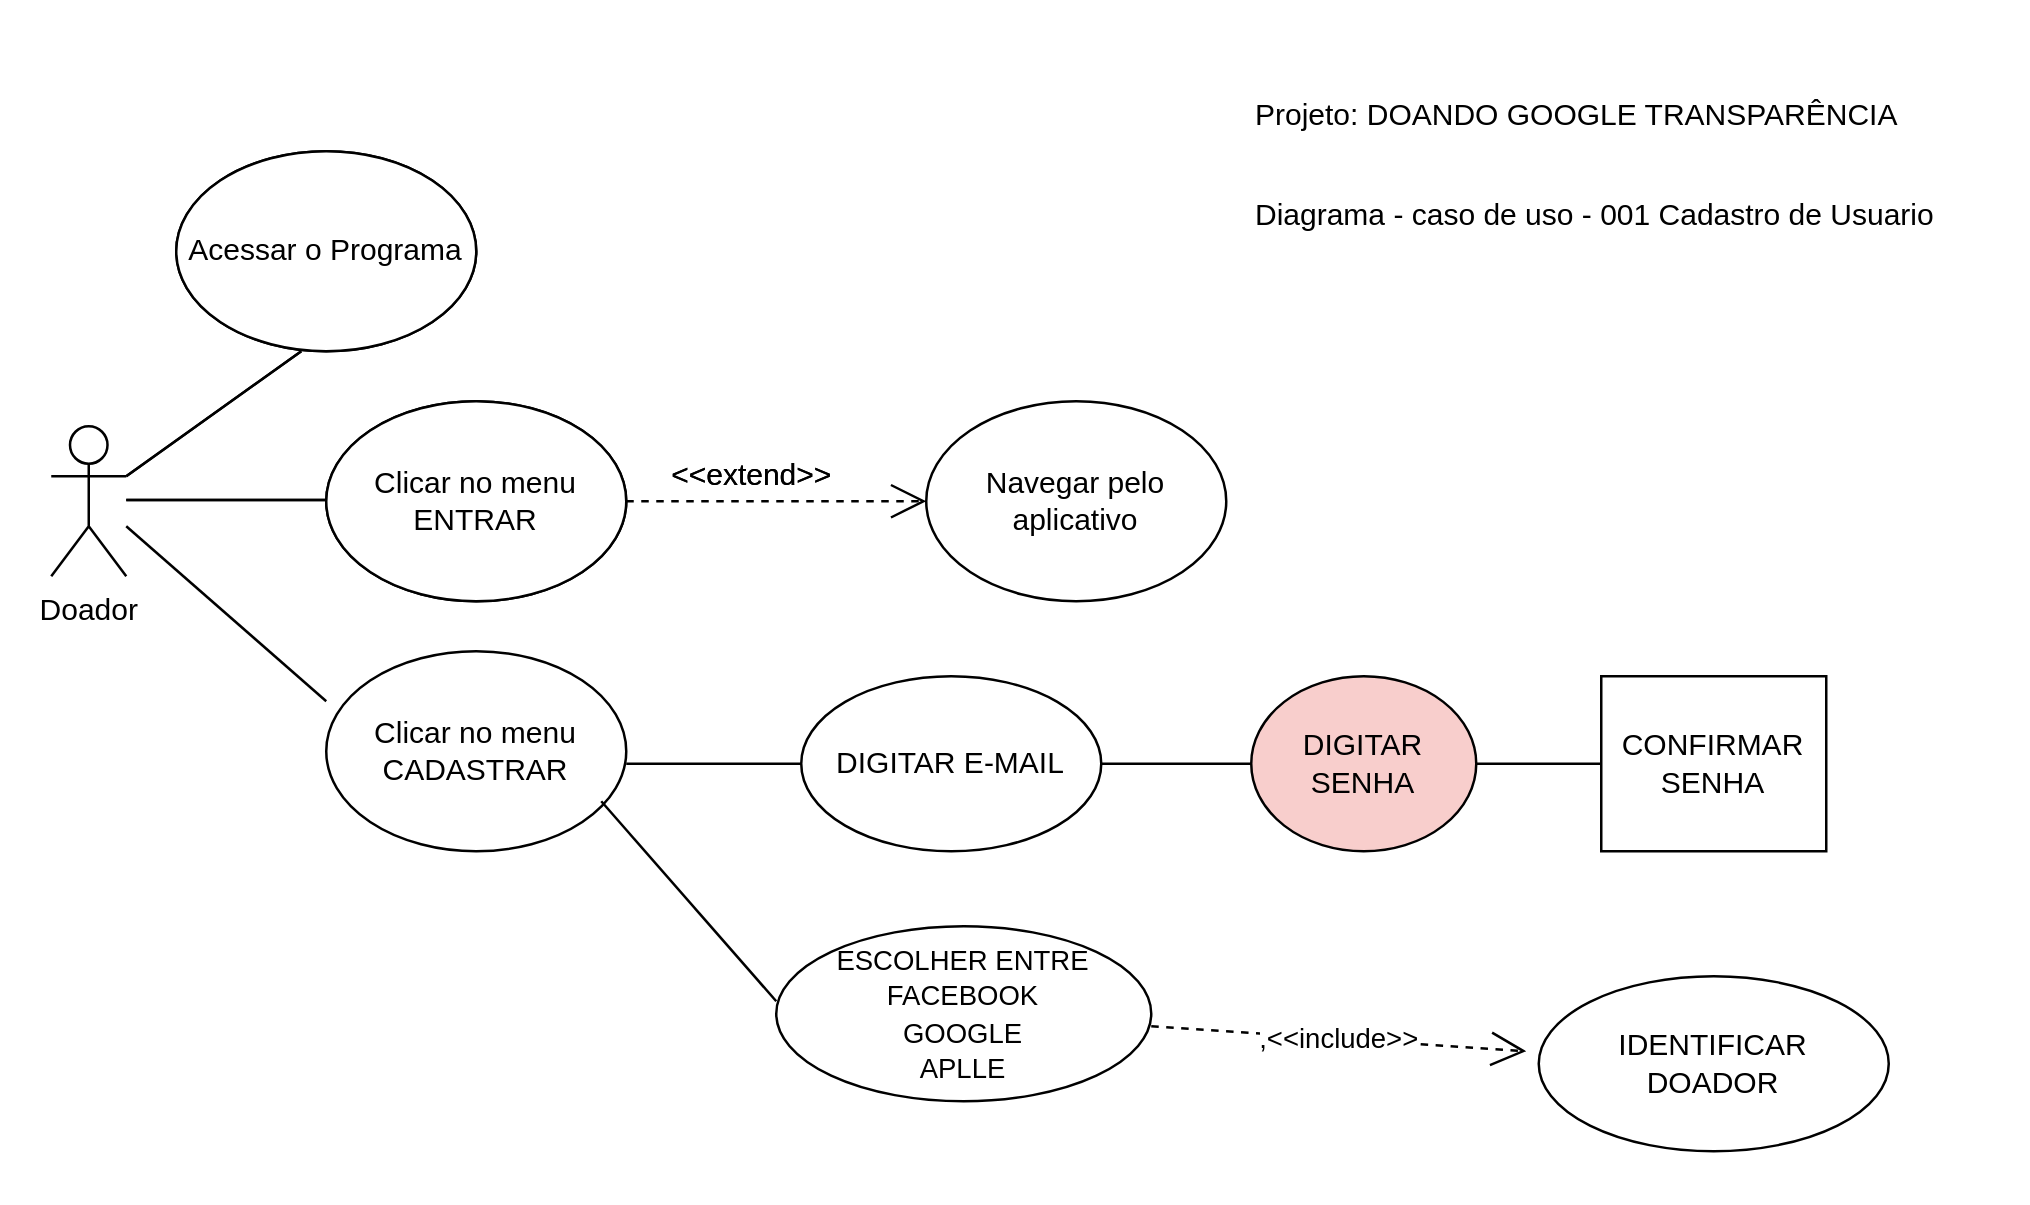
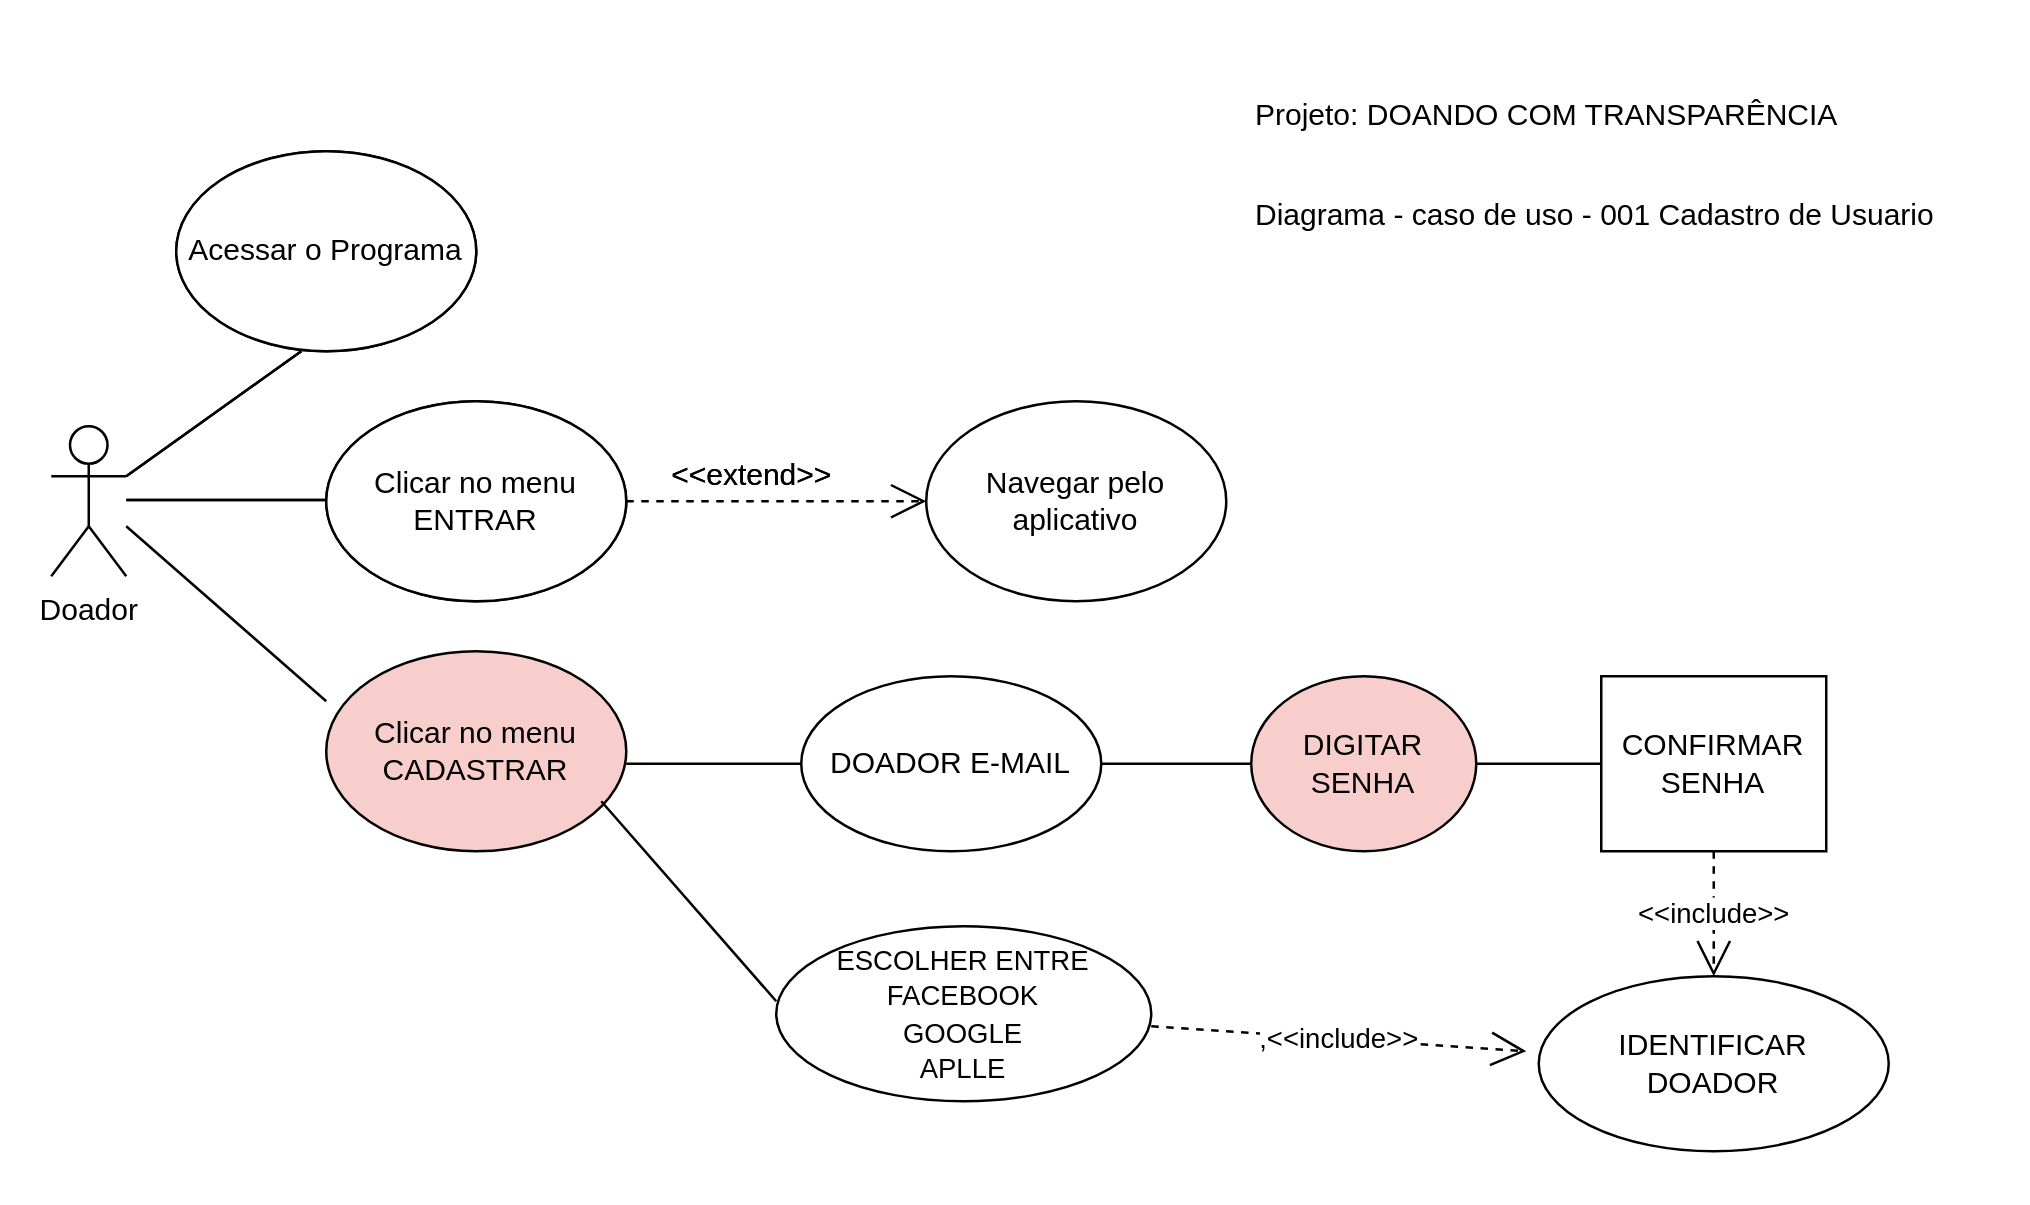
- <mxCell id="23" value="&lt;p class=&quot;TitleA&quot; align=&quot;left&quot; style=&quot;text-align: left&quot;&gt;&lt;span lang=&quot;PT&quot;&gt;Projeto: &lt;/span&gt;&lt;span class=&quot;ph&quot;&gt;&lt;span lang=&quot;PT&quot;&gt;DOANDO GOOGLE TRANSPARÊNCIA&lt;/span&gt;&lt;/span&gt;&lt;/p&gt;" style="text;whiteSpace=wrap;html=1;" parent="1" vertex="1"><mxGeometry x="500" width="260" height="50" as="geometry" y="20" /></mxCell>
+ <mxCell id="23" value="&lt;p class=&quot;TitleA&quot; align=&quot;left&quot; style=&quot;text-align: left&quot;&gt;&lt;span lang=&quot;PT&quot;&gt;Projeto: &lt;/span&gt;&lt;span class=&quot;ph&quot;&gt;&lt;span lang=&quot;PT&quot;&gt;DOANDO COM TRANSPARÊNCIA&lt;/span&gt;&lt;/span&gt;&lt;/p&gt;" style="text;whiteSpace=wrap;html=1;" parent="1" vertex="1"><mxGeometry x="500" width="260" height="50" as="geometry" y="20" /></mxCell>
- <mxCell id="10" value="Clicar no menu CADASTRAR" style="ellipse;whiteSpace=wrap;html=1;" parent="1" vertex="1"><mxGeometry x="130" y="260" width="120" height="80" as="geometry" /></mxCell>
+ <mxCell id="10" value="Clicar no menu CADASTRAR" style="ellipse;whiteSpace=wrap;html=1;fillColor=#f8cecc;" parent="1" vertex="1"><mxGeometry x="130" y="260" width="120" height="80" as="geometry" /></mxCell>
- <mxCell id="11" value="DIGITAR E-MAIL" style="ellipse;whiteSpace=wrap;html=1;" parent="1" vertex="1"><mxGeometry x="320" y="270" width="120" height="70" as="geometry" /></mxCell>
+ <mxCell id="11" value="DOADOR E-MAIL" style="ellipse;whiteSpace=wrap;html=1;" parent="1" vertex="1"><mxGeometry x="320" y="270" width="120" height="70" as="geometry" /></mxCell>
+ <mxCell id="21" value="&amp;lt;&amp;lt;include&amp;gt;&amp;gt;" style="endArrow=open;endFill=1;endSize=12;html=1;dashed=1;strokeColor=#000000;exitX=0.5;exitY=1;exitDx=0;exitDy=0;entryX=0.5;entryY=0;entryDx=0;entryDy=0;" parent="1" source="13" target="19" edge="1"><mxGeometry width="160" relative="1" as="geometry"><mxPoint x="470" y="420" as="sourcePoint" /><mxPoint x="620" y="430" as="targetPoint" /></mxGeometry></mxCell>
